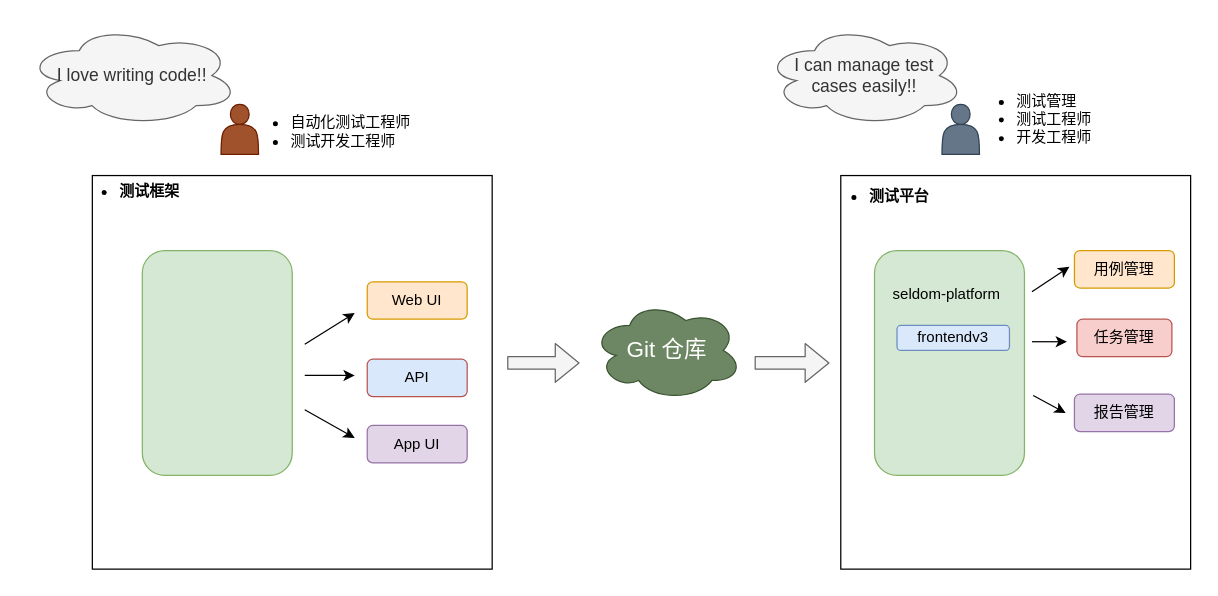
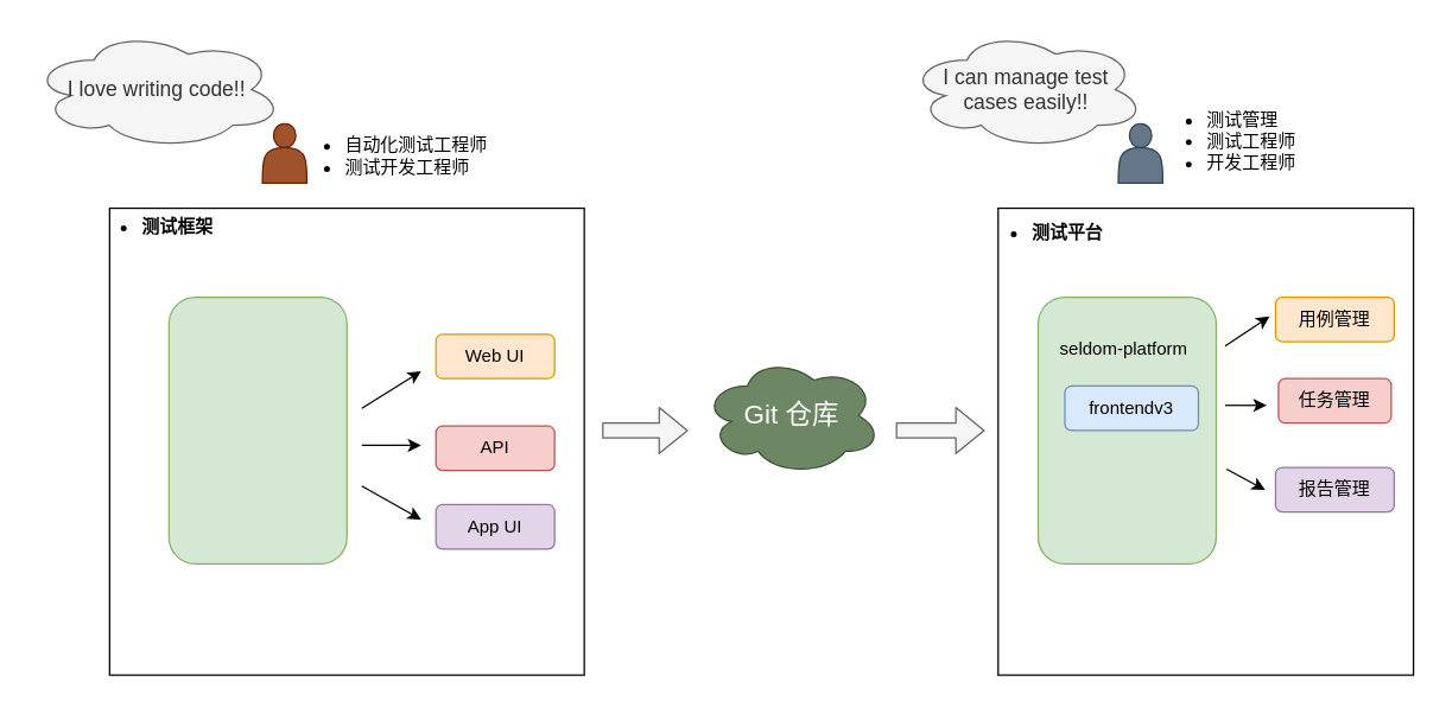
- <mxCell id="6" value="frontendv3" style="rounded=1;whiteSpace=wrap;html=1;fillColor=#dae8fc;strokeColor=#6c8ebf;" parent="1" vertex="1"><mxGeometry x="717" y="260" width="90" height="20" as="geometry" /></mxCell>
+ <mxCell id="6" value="frontendv3" style="rounded=1;whiteSpace=wrap;html=1;fillColor=#dae8fc;strokeColor=#6c8ebf;" parent="1" vertex="1"><mxGeometry x="717" y="260" width="90" height="30" as="geometry" /></mxCell>
- <mxCell id="10" value="API" style="rounded=1;whiteSpace=wrap;html=1;fillColor=#dae8fc;strokeColor=#b85450;" parent="1" vertex="1"><mxGeometry x="293" y="287" width="80" height="30" as="geometry" /></mxCell>
+ <mxCell id="10" value="API" style="rounded=1;whiteSpace=wrap;html=1;fillColor=#f8cecc;strokeColor=#b85450;" parent="1" vertex="1"><mxGeometry x="293" y="287" width="80" height="30" as="geometry" /></mxCell>
